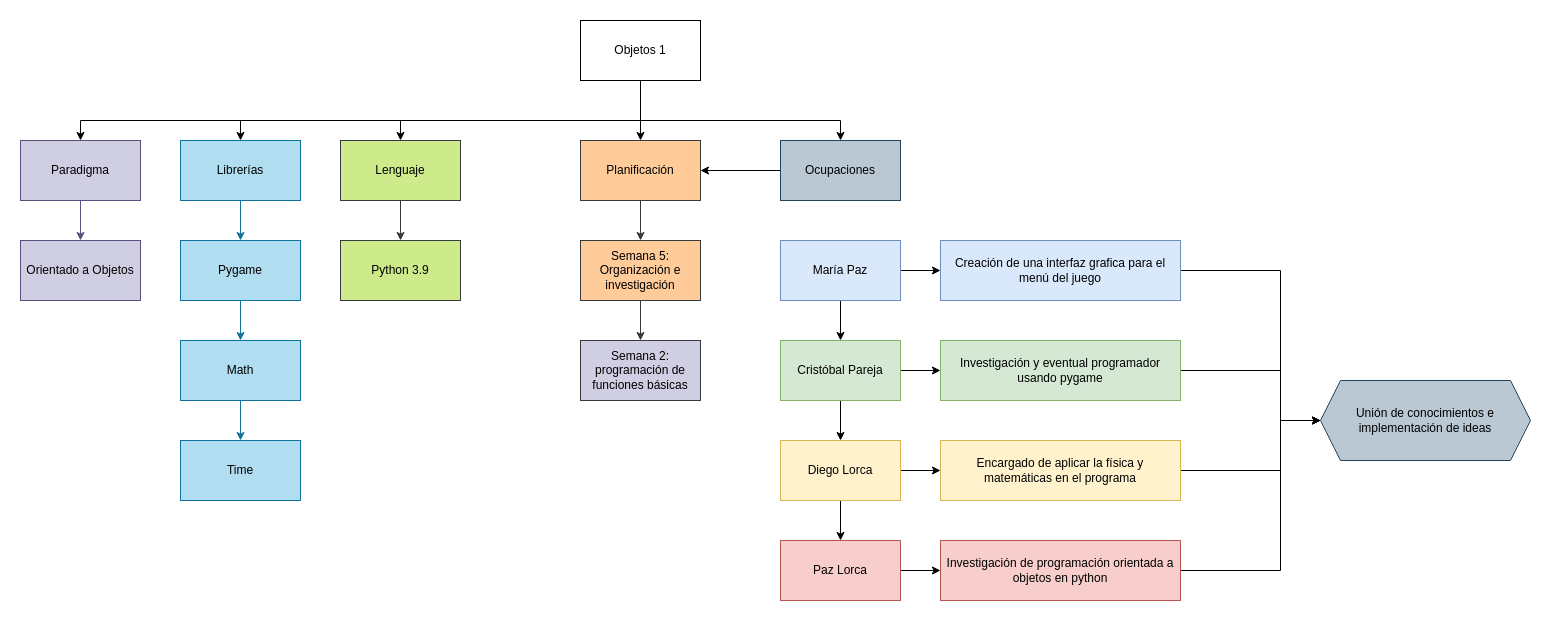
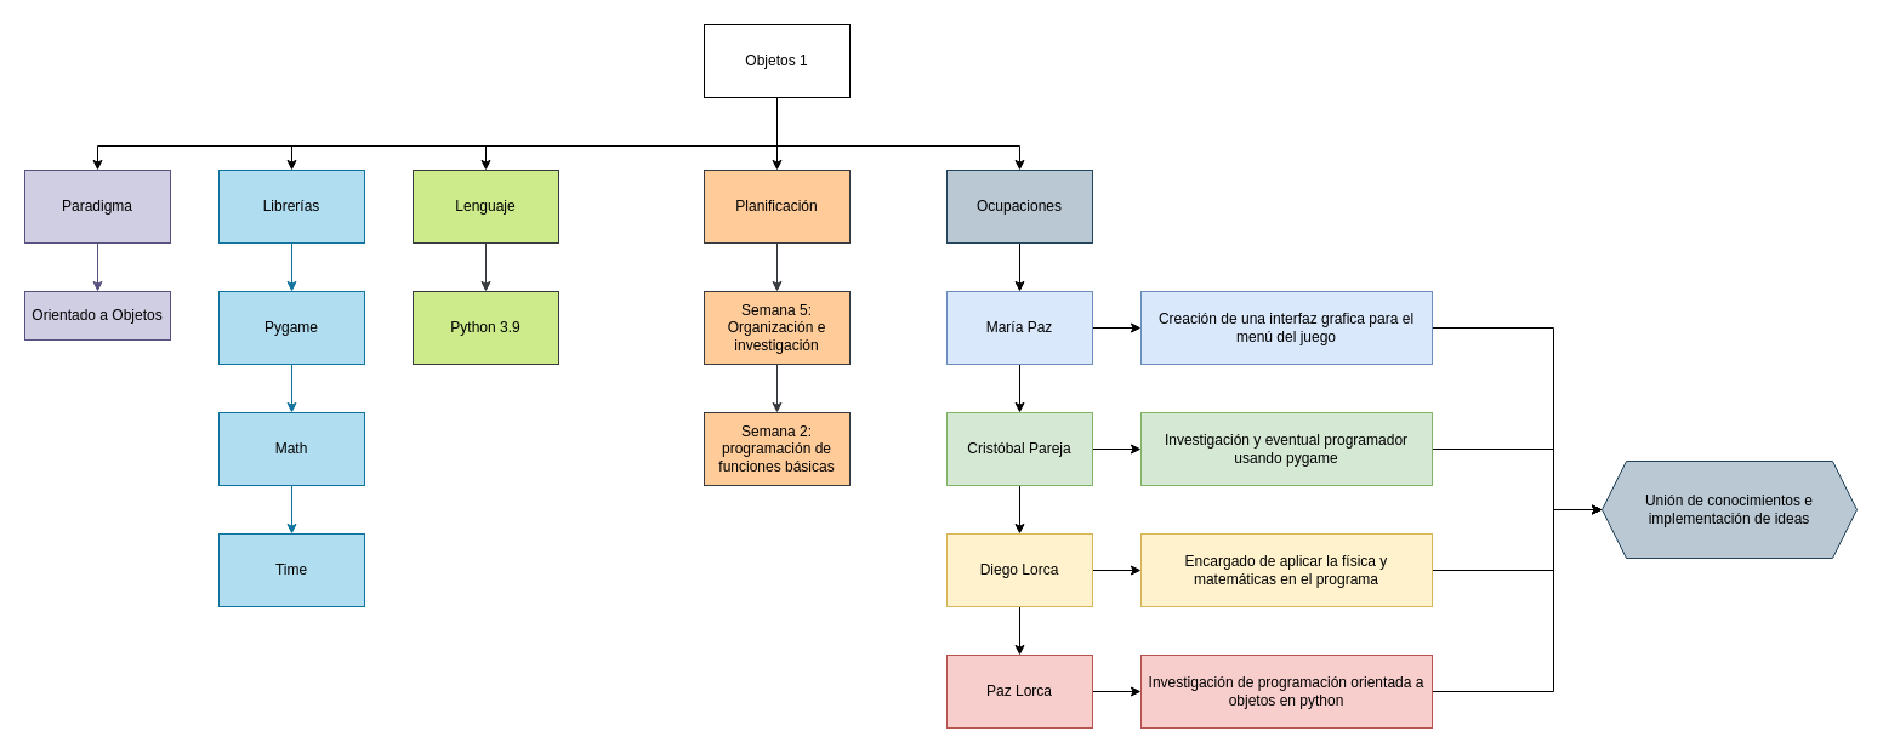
- <mxCell id="26" value="" style="edgeStyle=orthogonalEdgeStyle;rounded=0;orthogonalLoop=1;jettySize=auto;html=1;" edge="1" parent="1" source="27" target="10"><mxGeometry relative="1" as="geometry" /></mxCell>
+ <mxCell id="26" value="" style="edgeStyle=orthogonalEdgeStyle;rounded=0;orthogonalLoop=1;jettySize=auto;html=1;" edge="1" parent="1" source="27" target="30"><mxGeometry relative="1" as="geometry" /></mxCell>
- <mxCell id="22" value="Orientado a Objetos" style="whiteSpace=wrap;html=1;rounded=0;strokeColor=#56517e;fillColor=#d0cee2;" vertex="1" parent="1"><mxGeometry x="20" y="240" width="120" height="60" as="geometry" /></mxCell>
+ <mxCell id="22" value="Orientado a Objetos" style="whiteSpace=wrap;html=1;rounded=0;strokeColor=#56517e;fillColor=#d0cee2;" vertex="1" parent="1"><mxGeometry x="20" y="240" width="120" height="40" as="geometry" /></mxCell>
- <mxCell id="25" value="Semana 2: programación de funciones básicas" style="whiteSpace=wrap;html=1;rounded=0;strokeColor=#36393d;fillColor=#d0cee2;" vertex="1" parent="1"><mxGeometry x="580" y="340" width="120" height="60" as="geometry" /></mxCell>
+ <mxCell id="25" value="Semana 2: programación de funciones básicas" style="whiteSpace=wrap;html=1;rounded=0;strokeColor=#36393d;fillColor=#ffcc99;" vertex="1" parent="1"><mxGeometry x="580" y="340" width="120" height="60" as="geometry" /></mxCell>
